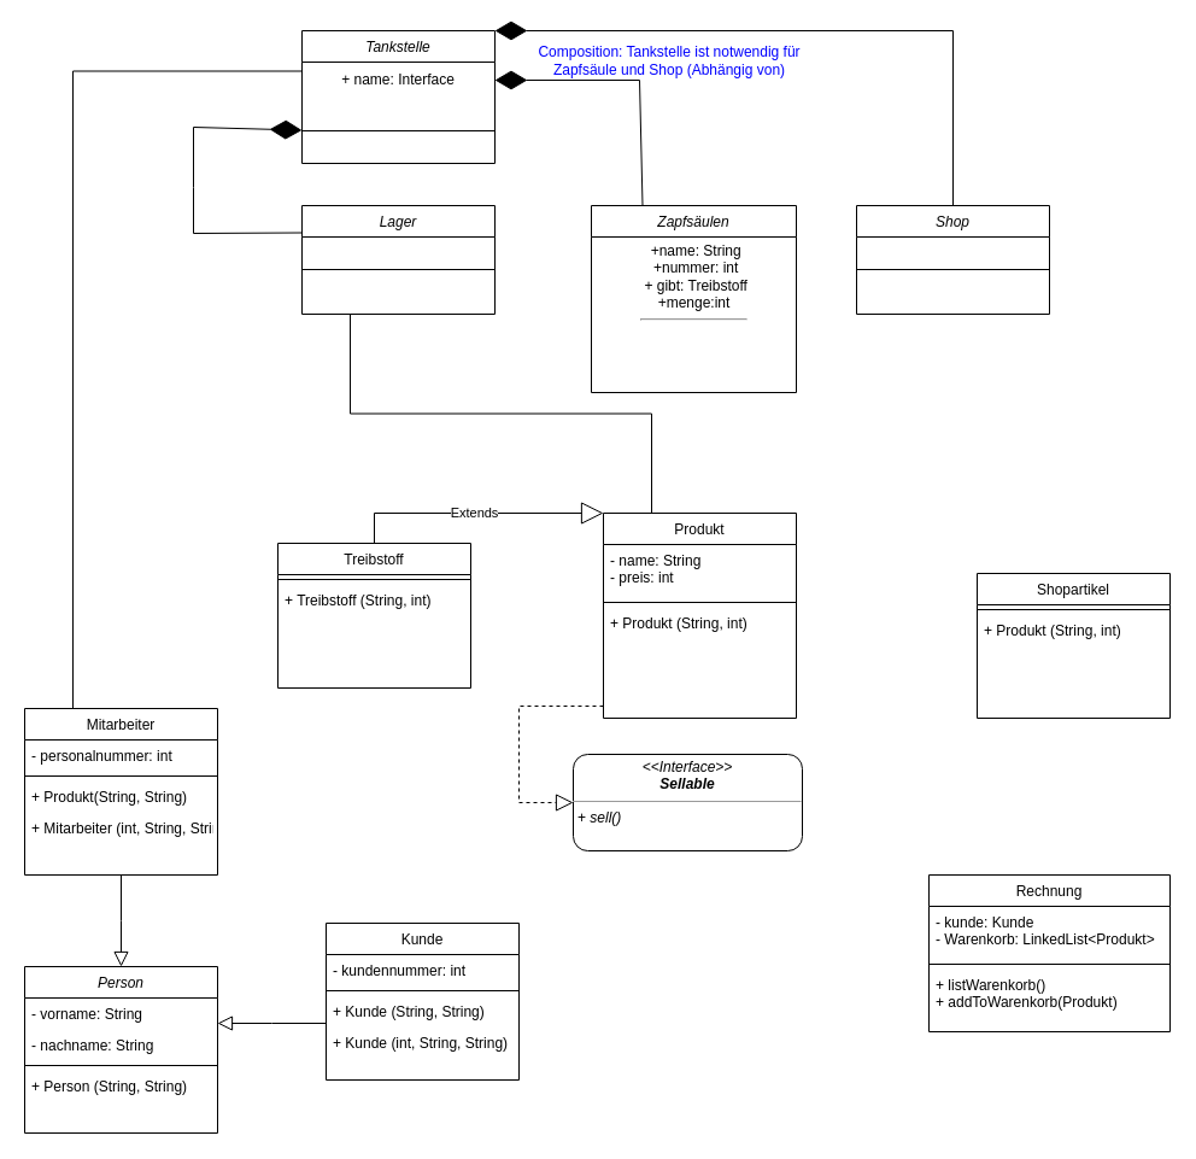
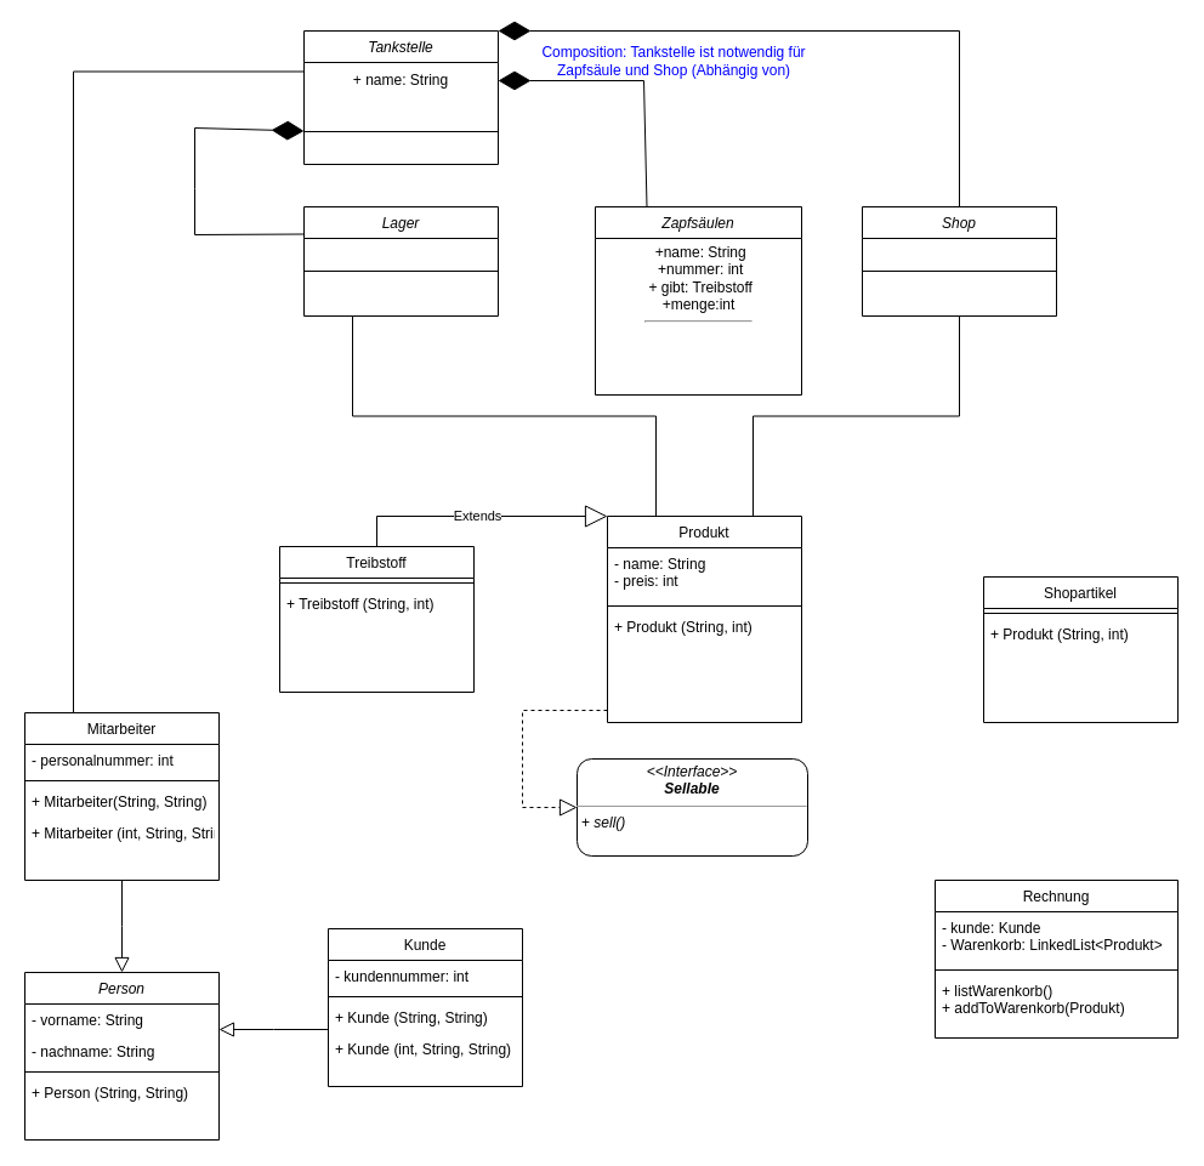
- <mxCell id="23" value="+ name: Interface&lt;br&gt;" style="text;html=1;strokeColor=none;fillColor=none;align=center;verticalAlign=middle;whiteSpace=wrap;rounded=0;" parent="22" vertex="1"><mxGeometry y="26" width="160" height="30" as="geometry" /></mxCell>
+ <mxCell id="23" value="+ name: String&lt;br&gt;" style="text;html=1;strokeColor=none;fillColor=none;align=center;verticalAlign=middle;whiteSpace=wrap;rounded=0;" parent="22" vertex="1"><mxGeometry y="26" width="160" height="30" as="geometry" /></mxCell>
+ <mxCell id="26" style="edgeStyle=orthogonalEdgeStyle;rounded=0;orthogonalLoop=1;jettySize=auto;html=1;exitX=0.75;exitY=0;exitDx=0;exitDy=0;entryX=0.5;entryY=1;entryDx=0;entryDy=0;fontColor=#0000FF;endArrow=none;endFill=0;" parent="1" source="27" target="20" edge="1"><mxGeometry relative="1" as="geometry" /></mxCell>
- <mxCell id="11" value="+ Produkt(String, String)" style="text;align=left;verticalAlign=top;spacingLeft=4;spacingRight=4;overflow=hidden;rotatable=0;points=[[0,0.5],[1,0.5]];portConstraint=eastwest;fontStyle=0" parent="8" vertex="1"><mxGeometry y="60" width="160" height="26" as="geometry" /></mxCell>
+ <mxCell id="11" value="+ Mitarbeiter(String, String)" style="text;align=left;verticalAlign=top;spacingLeft=4;spacingRight=4;overflow=hidden;rotatable=0;points=[[0,0.5],[1,0.5]];portConstraint=eastwest;fontStyle=0" parent="8" vertex="1"><mxGeometry y="60" width="160" height="26" as="geometry" /></mxCell>
